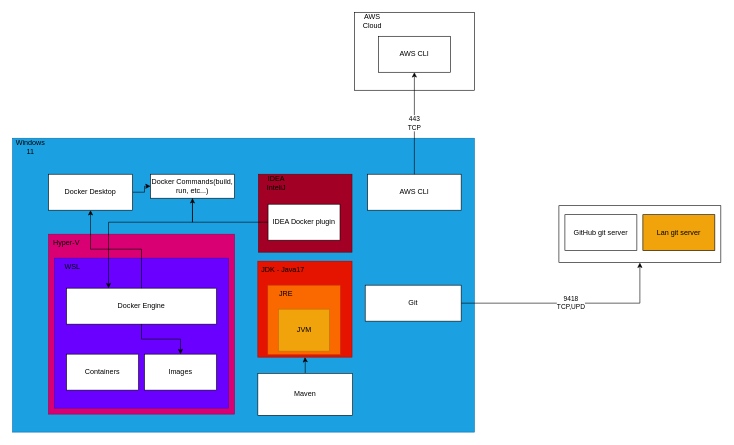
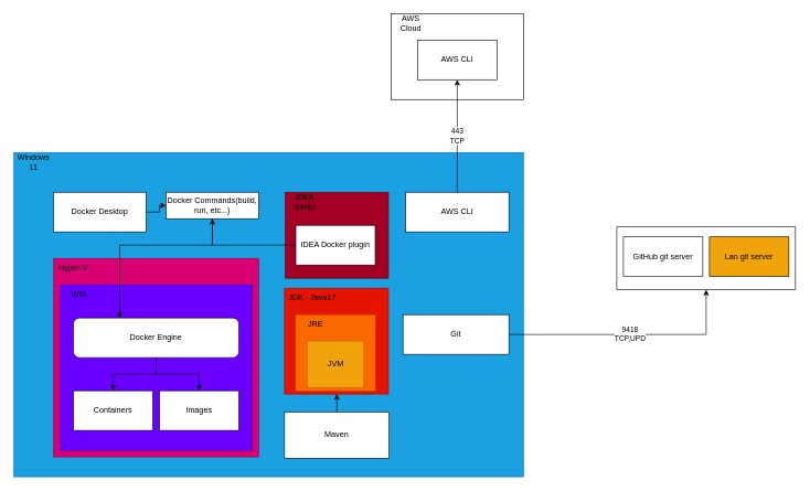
- <mxCell id="25" value="" style="edgeStyle=orthogonalEdgeStyle;rounded=0;orthogonalLoop=1;jettySize=auto;html=1;" edge="1" parent="20" source="22" target="5"><mxGeometry relative="1" as="geometry" /></mxCell>
+ <mxCell id="25" value="" style="edgeStyle=orthogonalEdgeStyle;rounded=0;orthogonalLoop=1;jettySize=auto;html=1;" edge="1" parent="20" source="22" target="24"><mxGeometry relative="1" as="geometry" /></mxCell>
- <mxCell id="22" value="Docker Engine" style="rounded=0;whiteSpace=wrap;html=1;" vertex="1" parent="20"><mxGeometry x="20" y="50" width="250" height="60" as="geometry" /></mxCell>
+ <mxCell id="22" value="Docker Engine" style="whiteSpace=wrap;html=1;rounded=1;" vertex="1" parent="20"><mxGeometry x="20" y="50" width="250" height="60" as="geometry" /></mxCell>
